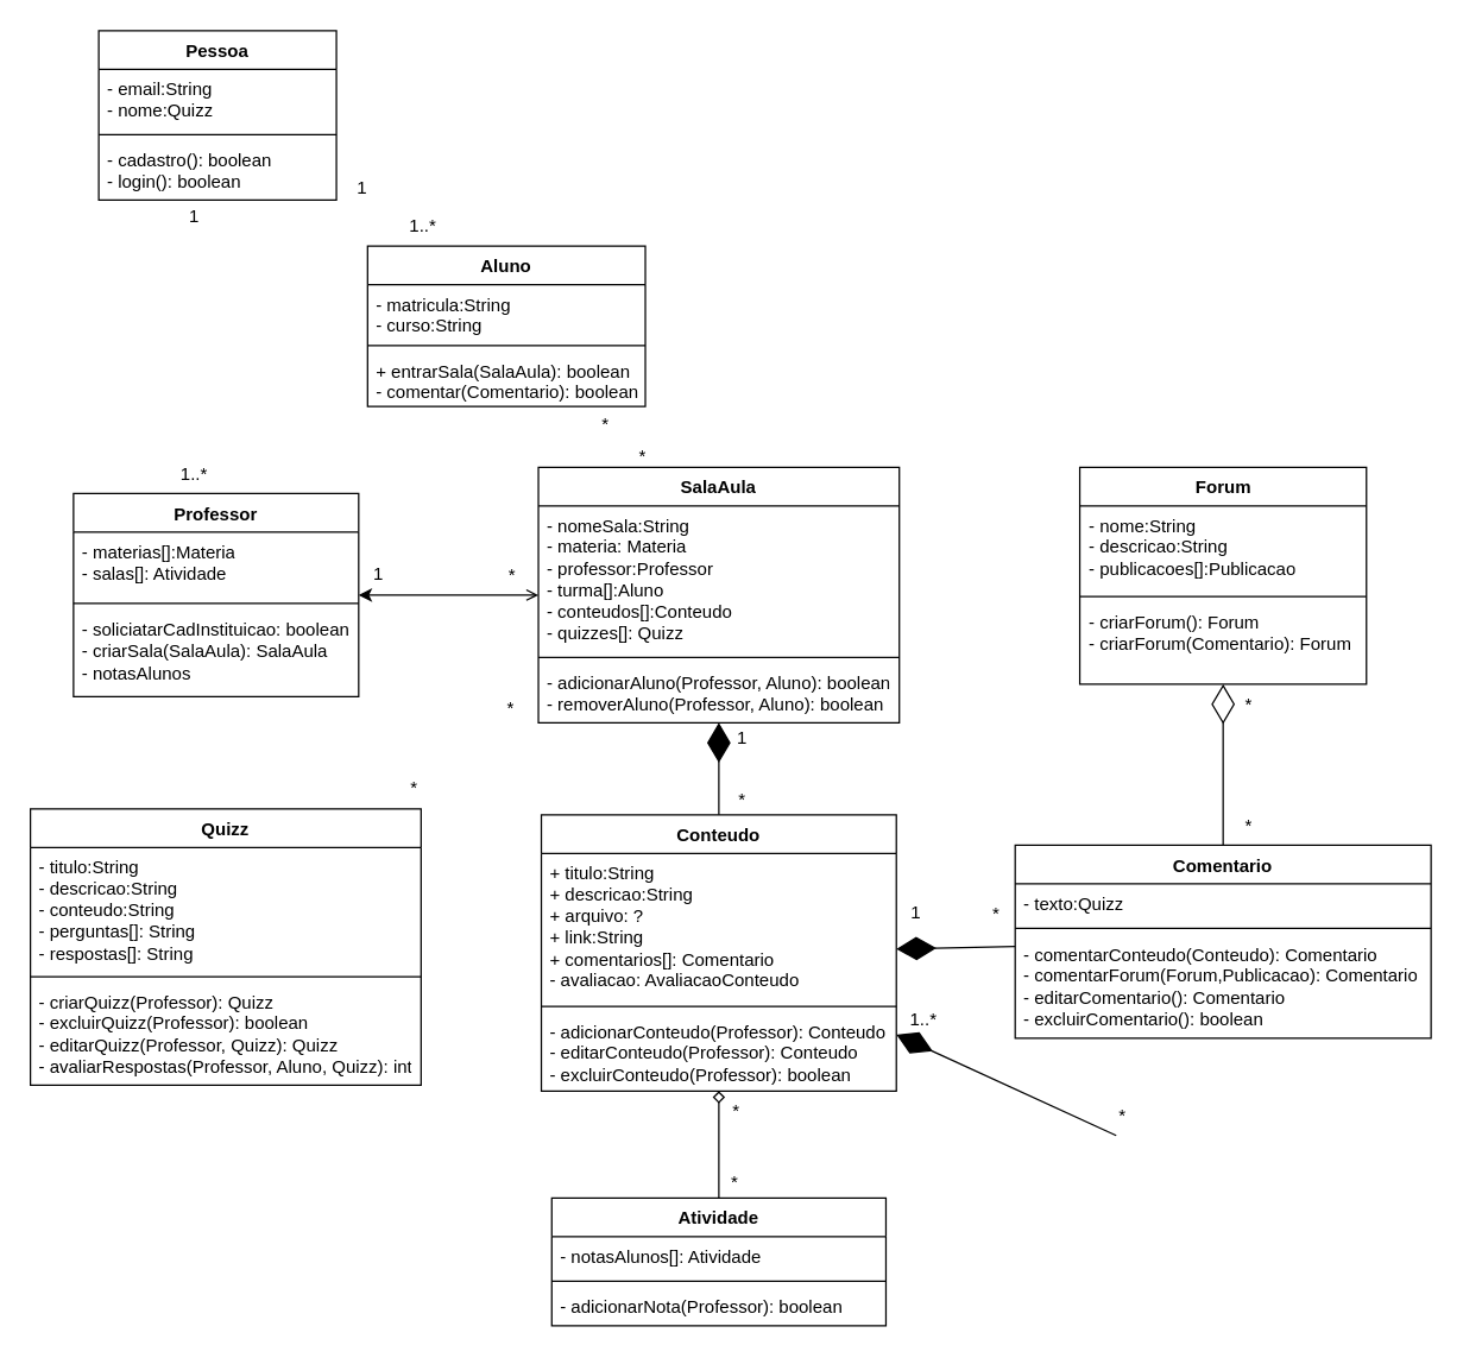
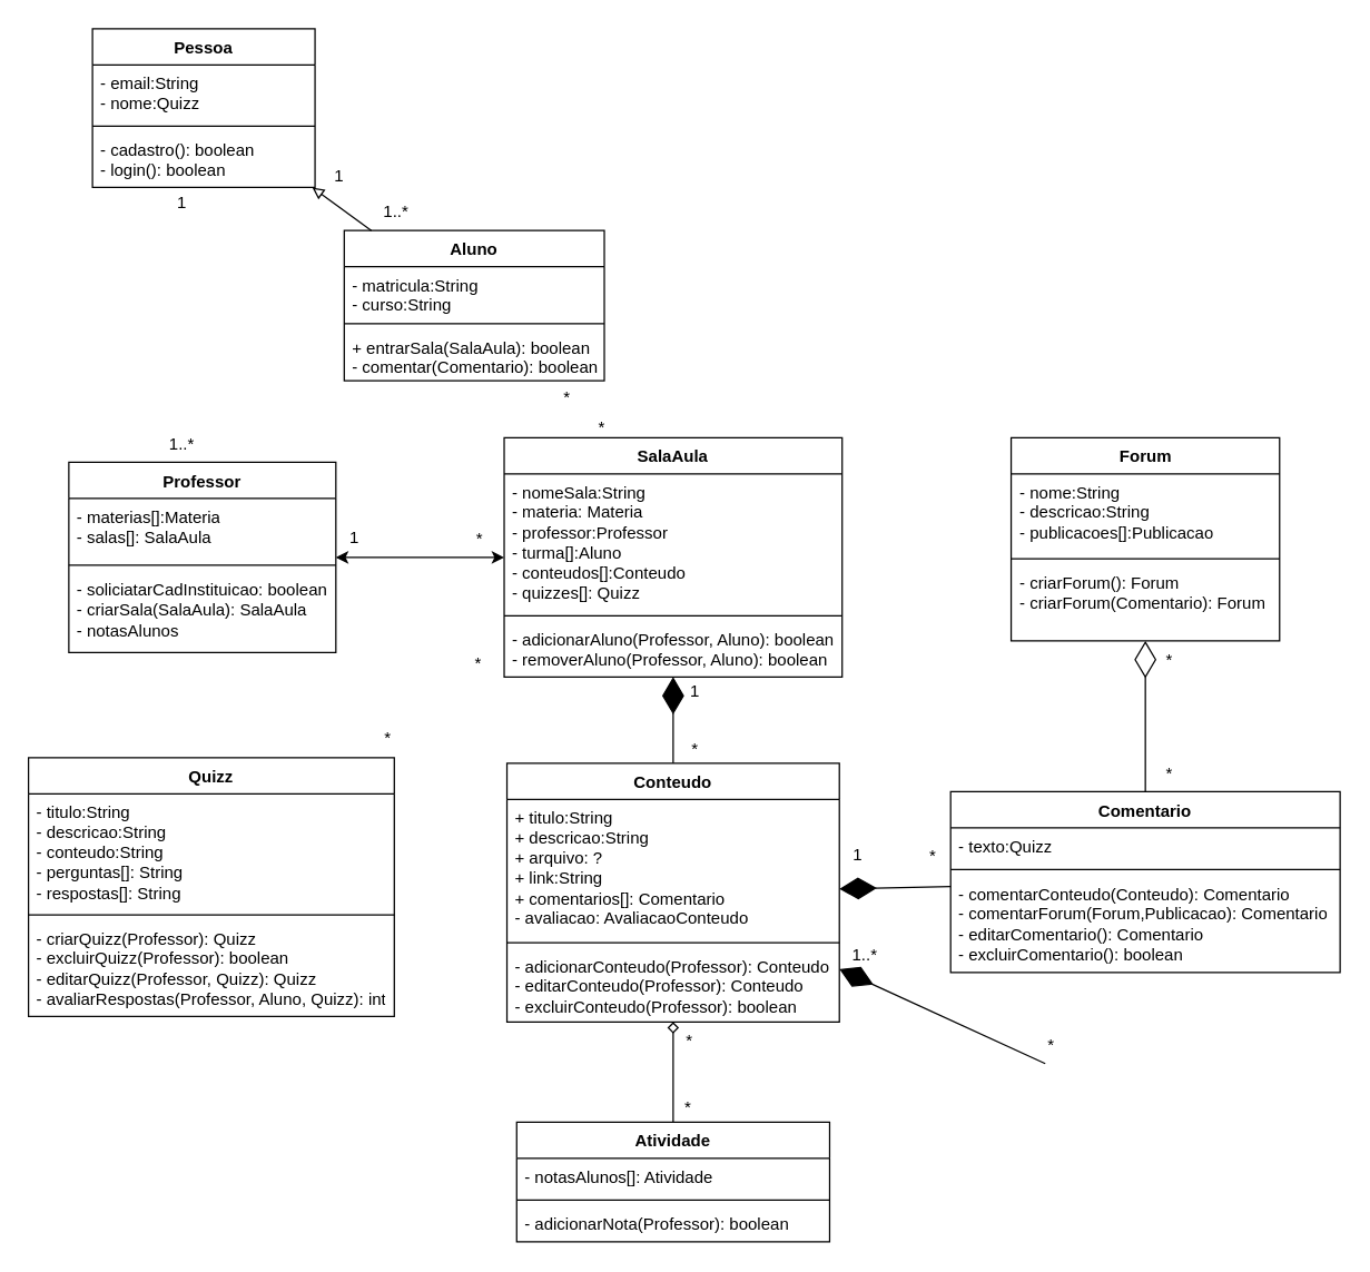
+ <mxCell id="32" value="" style="endArrow=block;html=1;rounded=0;endFill=0;" parent="1" source="6" target="2" edge="1"><mxGeometry width="50" height="50" relative="1" as="geometry"><mxPoint x="242" y="234" as="sourcePoint" /><mxPoint x="242" y="167" as="targetPoint" /></mxGeometry></mxCell>
- <mxCell id="12" value="- materias[]:Materia&lt;div&gt;- salas[]: Atividade&lt;/div&gt;" style="text;align=left;verticalAlign=top;spacingLeft=4;spacingRight=4;overflow=hidden;rotatable=0;points=[[0,0.5],[1,0.5]];portConstraint=eastwest;whiteSpace=wrap;html=1;" parent="11" vertex="1"><mxGeometry y="26" width="192" height="44" as="geometry" /></mxCell>
+ <mxCell id="12" value="- materias[]:Materia&lt;div&gt;- salas[]: SalaAula&lt;/div&gt;" style="text;align=left;verticalAlign=top;spacingLeft=4;spacingRight=4;overflow=hidden;rotatable=0;points=[[0,0.5],[1,0.5]];portConstraint=eastwest;whiteSpace=wrap;html=1;" parent="11" vertex="1"><mxGeometry y="26" width="192" height="44" as="geometry" /></mxCell>
- <mxCell id="10" style="edgeStyle=orthogonalEdgeStyle;rounded=0;orthogonalLoop=1;jettySize=auto;html=1;startArrow=classic;startFill=1;endArrow=open;" parent="1" source="11" target="15" edge="1"><mxGeometry relative="1" as="geometry" /></mxCell>
+ <mxCell id="10" style="edgeStyle=orthogonalEdgeStyle;rounded=0;orthogonalLoop=1;jettySize=auto;html=1;startArrow=classic;startFill=1;" parent="1" source="11" target="15" edge="1"><mxGeometry relative="1" as="geometry" /></mxCell>
